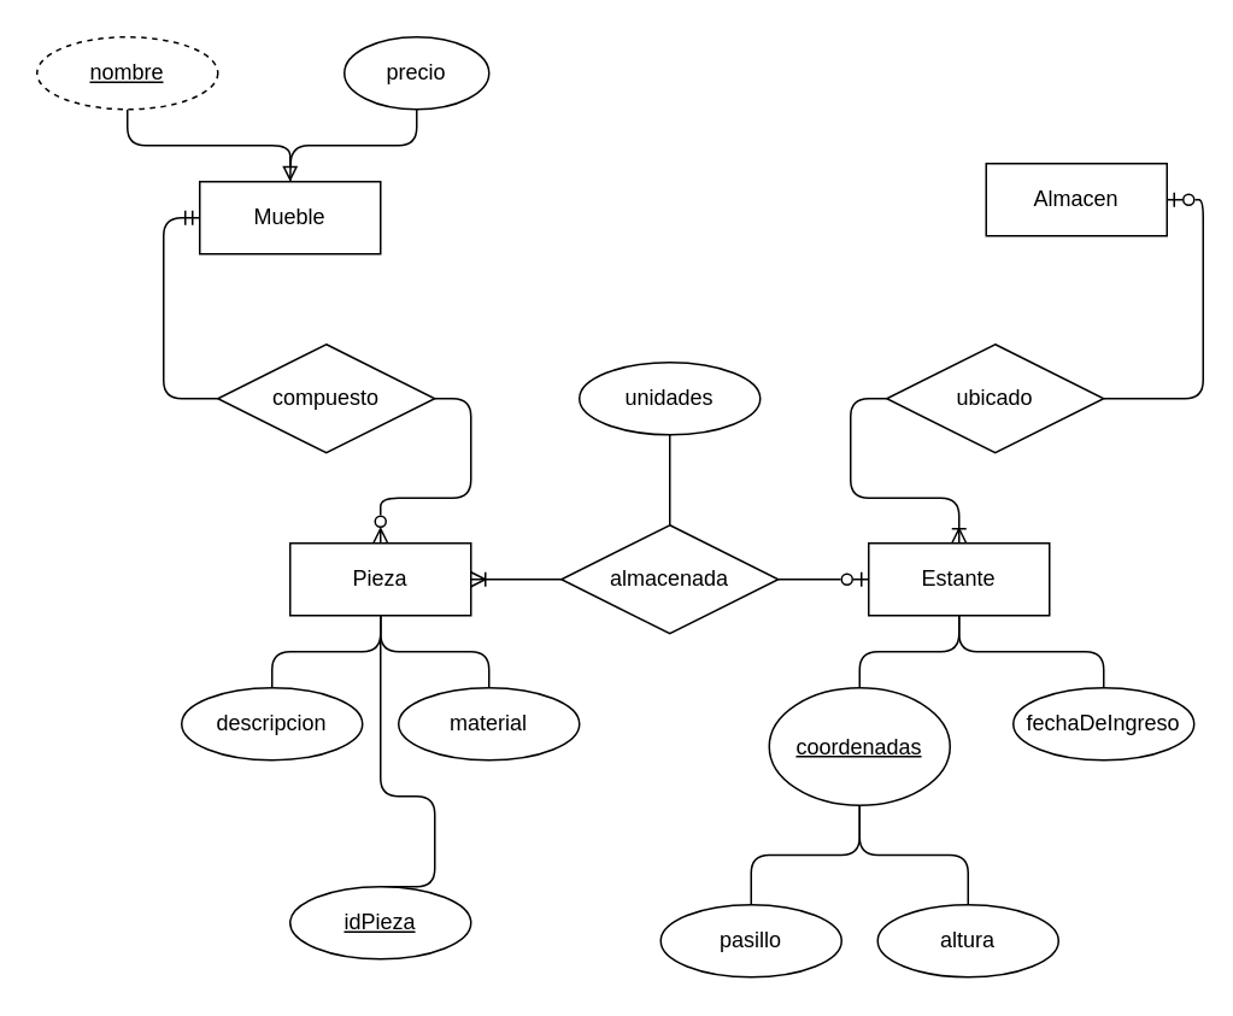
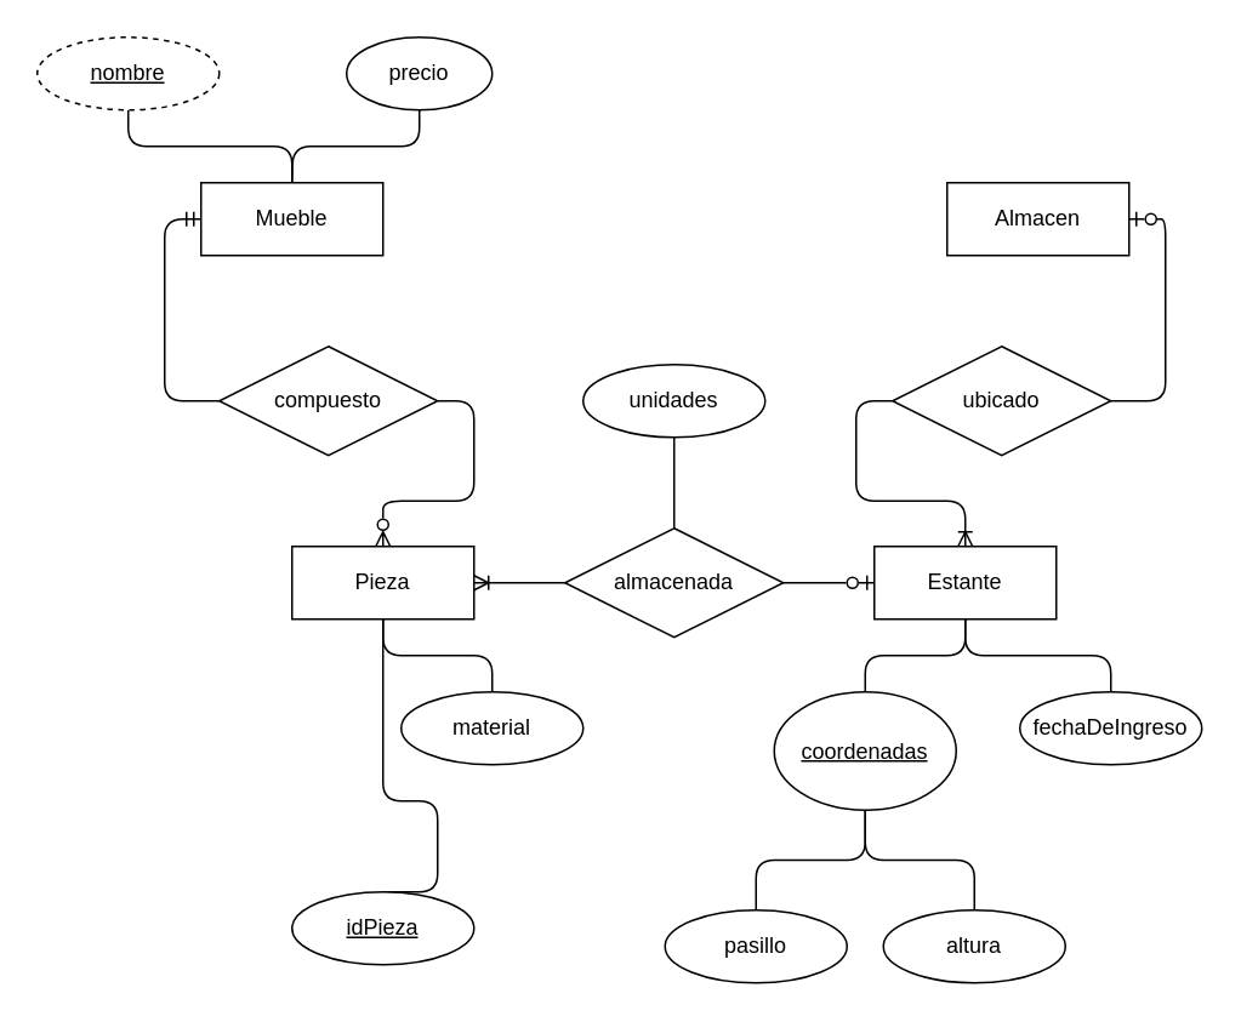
- <mxCell id="15" style="edgeStyle=orthogonalEdgeStyle;rounded=1;orthogonalLoop=1;jettySize=auto;html=1;exitX=0.5;exitY=1;exitDx=0;exitDy=0;entryX=0.5;entryY=0;entryDx=0;entryDy=0;curved=0;endArrow=block;endFill=0;" edge="1" parent="1" source="16" target="3"><mxGeometry relative="1" as="geometry" /></mxCell>
+ <mxCell id="15" style="edgeStyle=orthogonalEdgeStyle;rounded=1;orthogonalLoop=1;jettySize=auto;html=1;exitX=0.5;exitY=1;exitDx=0;exitDy=0;entryX=0.5;entryY=0;entryDx=0;entryDy=0;curved=0;endArrow=none;endFill=0;" edge="1" parent="1" source="16" target="3"><mxGeometry relative="1" as="geometry" /></mxCell>
- <mxCell id="7" value="Almacen" style="whiteSpace=wrap;html=1;align=center;" vertex="1" parent="1"><mxGeometry x="545" y="90" width="100" height="40" as="geometry" /></mxCell>
+ <mxCell id="7" value="Almacen" style="whiteSpace=wrap;html=1;align=center;" vertex="1" parent="1"><mxGeometry x="520" y="100" width="100" height="40" as="geometry" /></mxCell>
- <mxCell id="21" style="edgeStyle=orthogonalEdgeStyle;rounded=1;orthogonalLoop=1;jettySize=auto;html=1;exitX=0.5;exitY=0;exitDx=0;exitDy=0;entryX=0.5;entryY=1;entryDx=0;entryDy=0;endArrow=none;endFill=0;curved=0;" edge="1" parent="1" source="22" target="5"><mxGeometry relative="1" as="geometry" /></mxCell>
- <mxCell id="22" value="descripcion" style="ellipse;whiteSpace=wrap;html=1;align=center;" vertex="1" parent="1"><mxGeometry x="100" y="380" width="100" height="40" as="geometry" /></mxCell>
